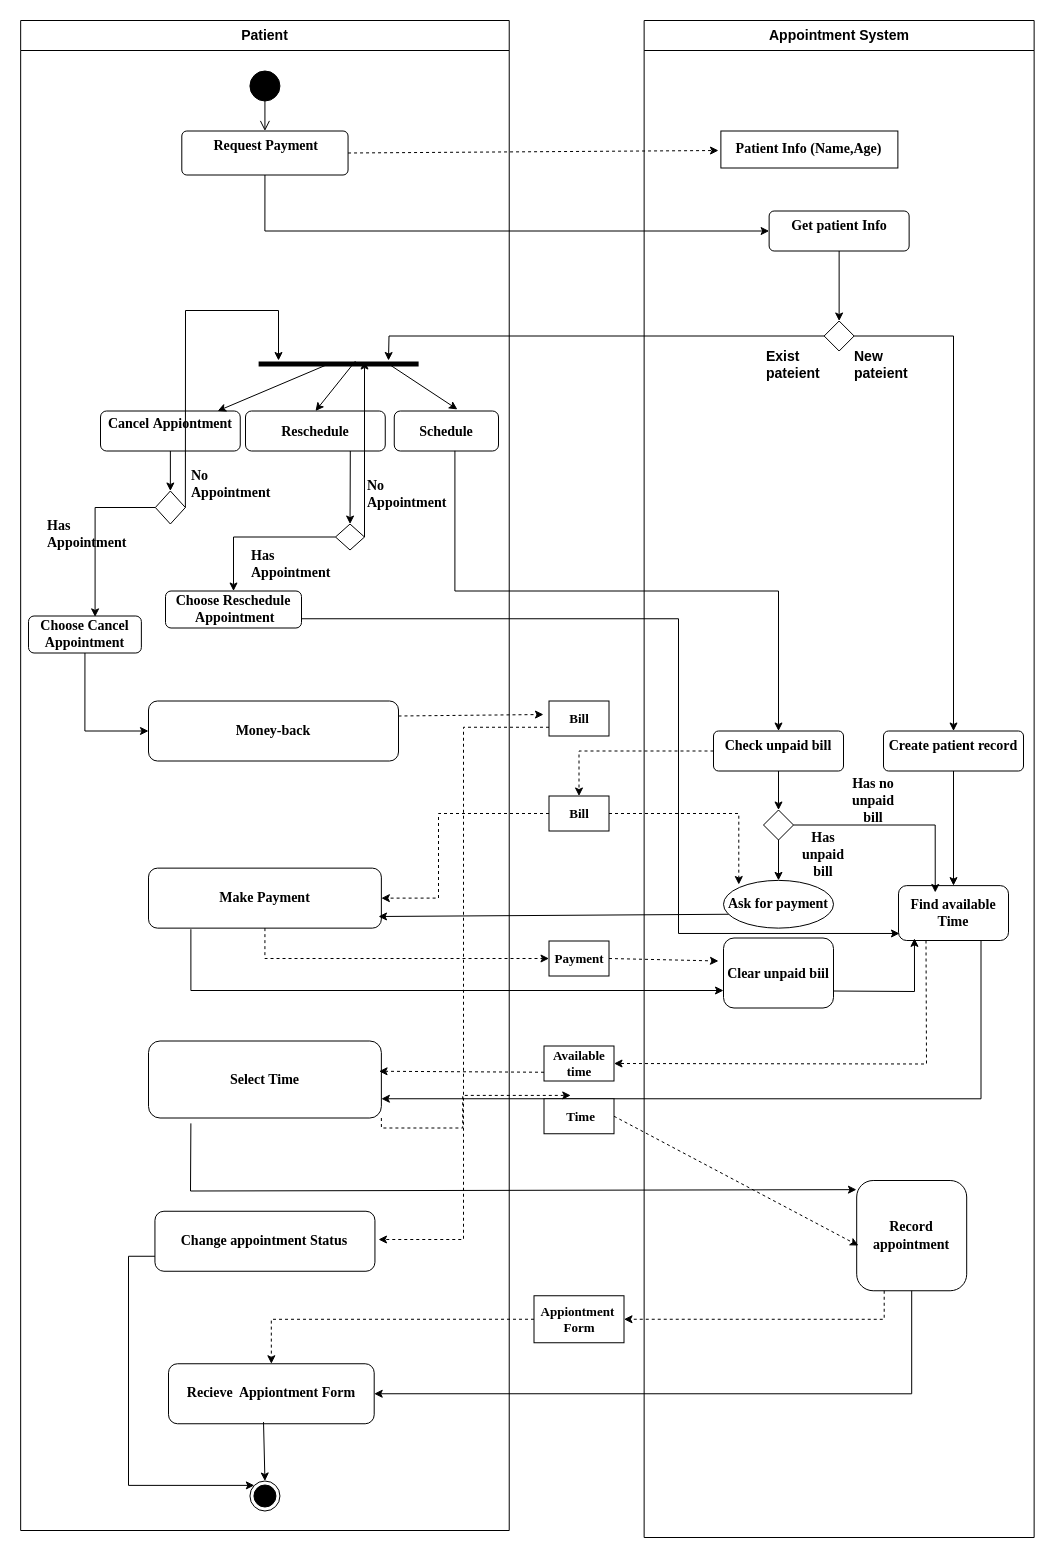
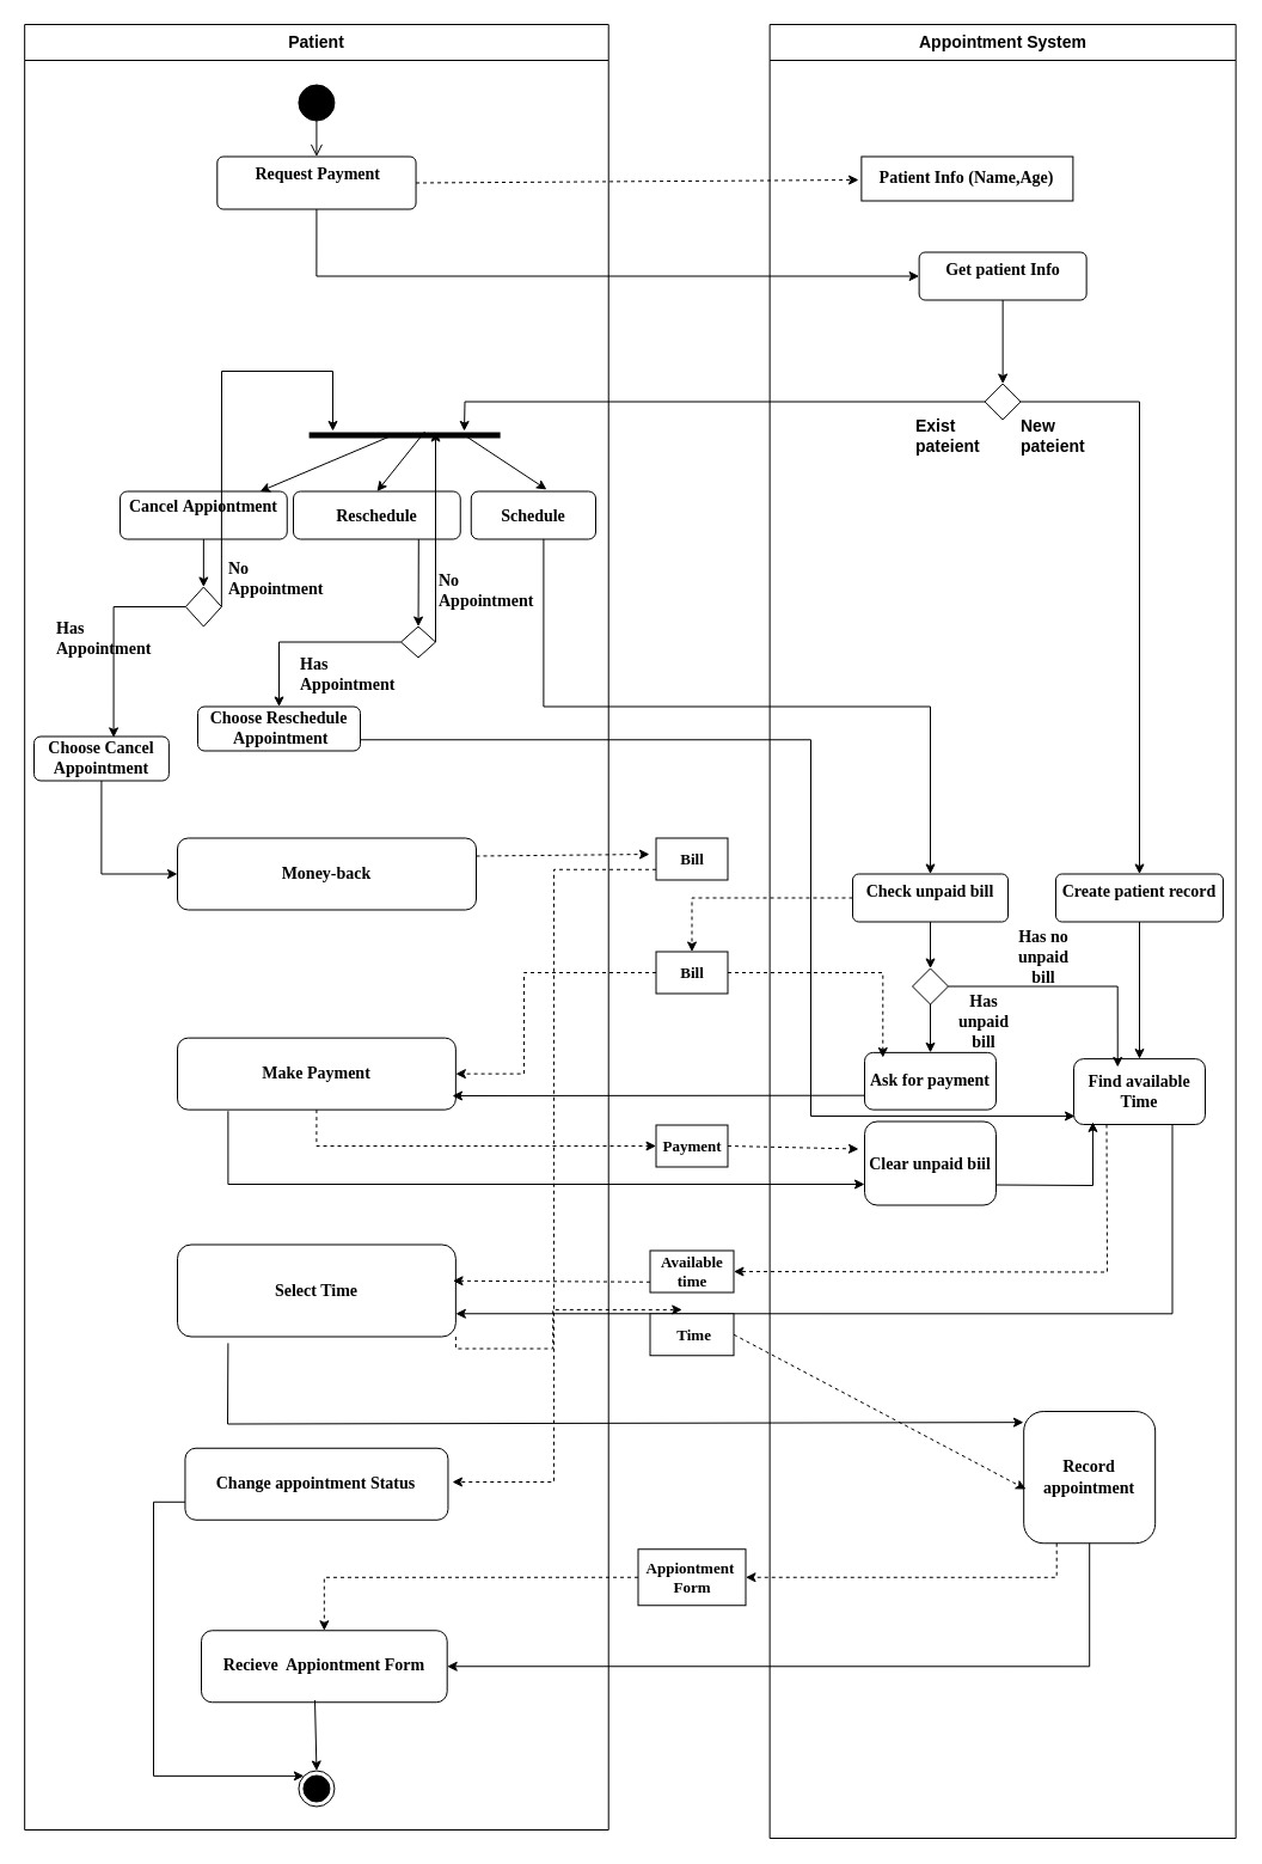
- <mxCell id="24" value="&lt;b&gt;&lt;font face=&quot;Times New Roman&quot; style=&quot;font-size: 14px;&quot;&gt;Ask for payment&lt;/font&gt;&lt;/b&gt;" style="ellipse;whiteSpace=wrap;html=1;" parent="1" vertex="1"><mxGeometry x="723" y="879.88" width="110" height="47.75" as="geometry" /></mxCell>
+ <mxCell id="24" value="&lt;b&gt;&lt;font face=&quot;Times New Roman&quot; style=&quot;font-size: 14px;&quot;&gt;Ask for payment&lt;/font&gt;&lt;/b&gt;" style="rounded=1;whiteSpace=wrap;html=1;" parent="1" vertex="1"><mxGeometry x="723" y="879.88" width="110" height="47.75" as="geometry" /></mxCell>
